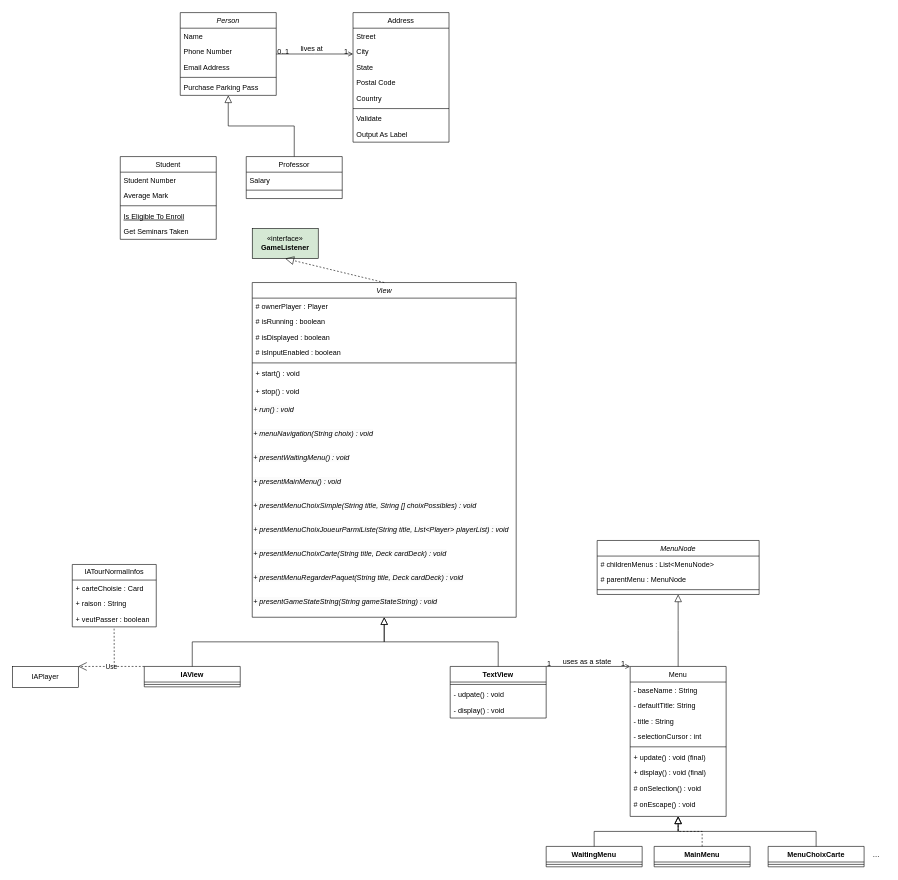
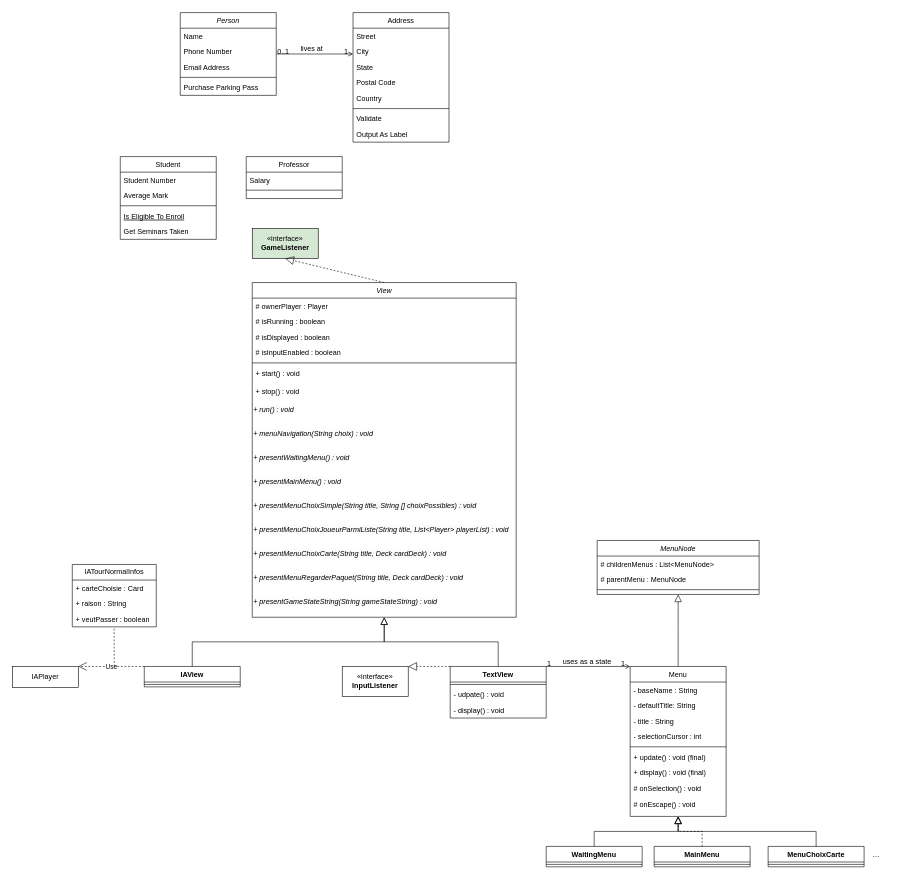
- <mxCell id="17" value="" style="endArrow=block;endSize=10;endFill=0;shadow=0;strokeWidth=1;rounded=0;edgeStyle=elbowEdgeStyle;elbow=vertical;" parent="1" source="14" target="2" edge="1"><mxGeometry width="160" relative="1" as="geometry"><mxPoint x="290" y="273" as="sourcePoint" /><mxPoint x="390" y="171" as="targetPoint" /></mxGeometry></mxCell>
+ <mxCell id="66" value="" style="endArrow=block;dashed=1;endFill=0;endSize=12;html=1;rounded=0;exitX=0;exitY=0;exitDx=0;exitDy=0;entryX=1;entryY=0;entryDx=0;entryDy=0;" edge="1" parent="1" source="60" target="65"><mxGeometry width="160" relative="1" as="geometry"><mxPoint x="900" y="1180" as="sourcePoint" /><mxPoint x="1060" y="1180" as="targetPoint" /></mxGeometry></mxCell>
+ <mxCell id="65" value="«interface»&lt;br&gt;&lt;b&gt;InputListener&lt;/b&gt;" style="html=1;whiteSpace=wrap;" vertex="1" parent="1"><mxGeometry x="570" y="1110" width="110" height="50" as="geometry" /></mxCell>
